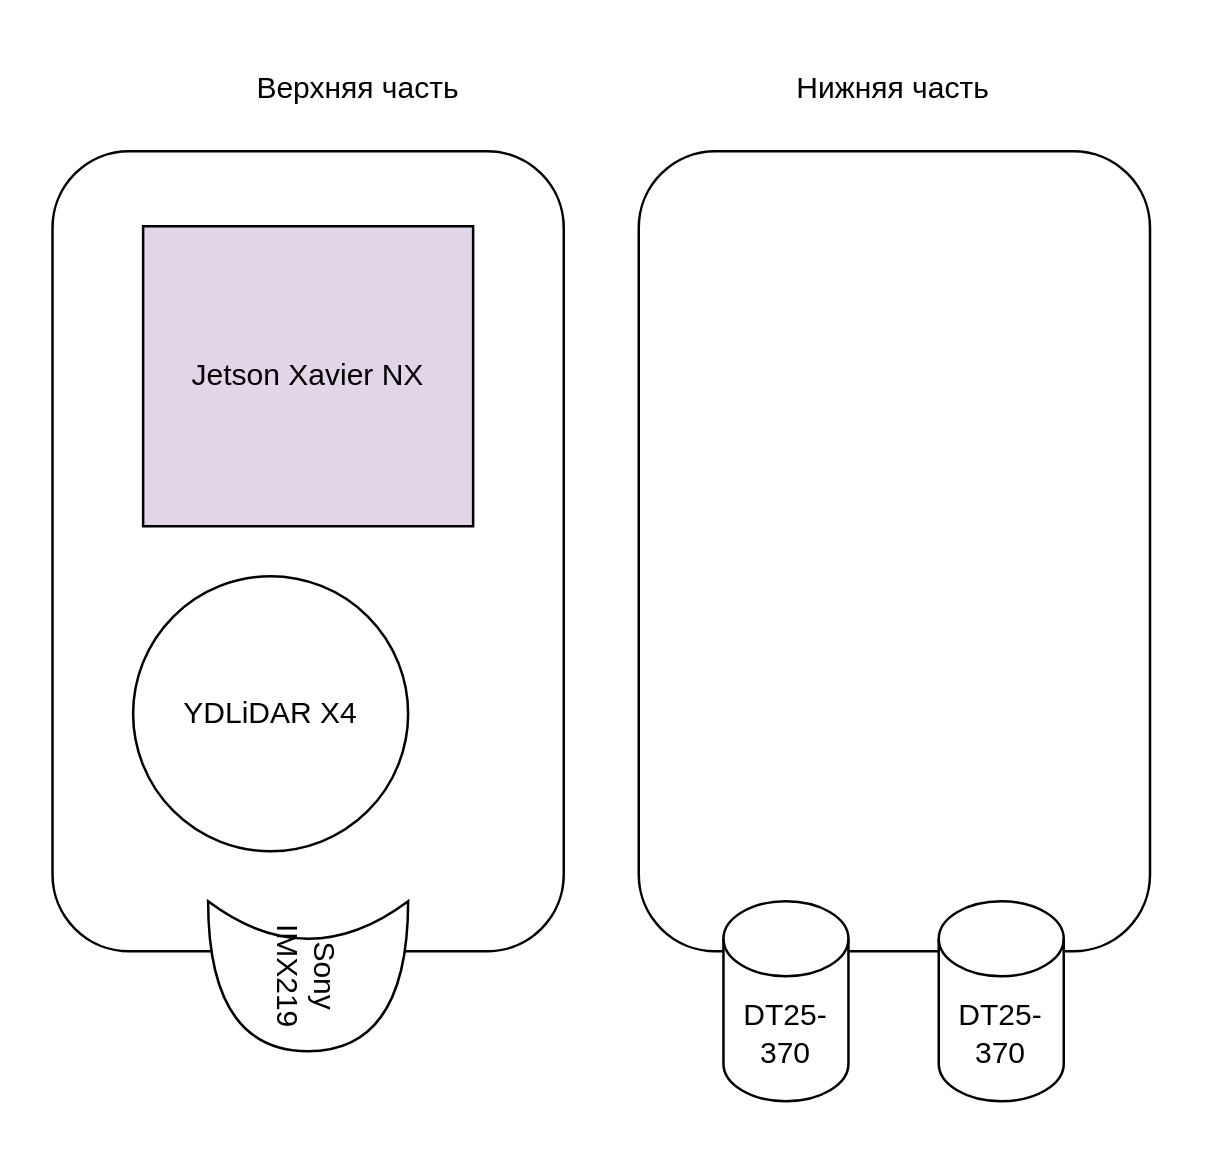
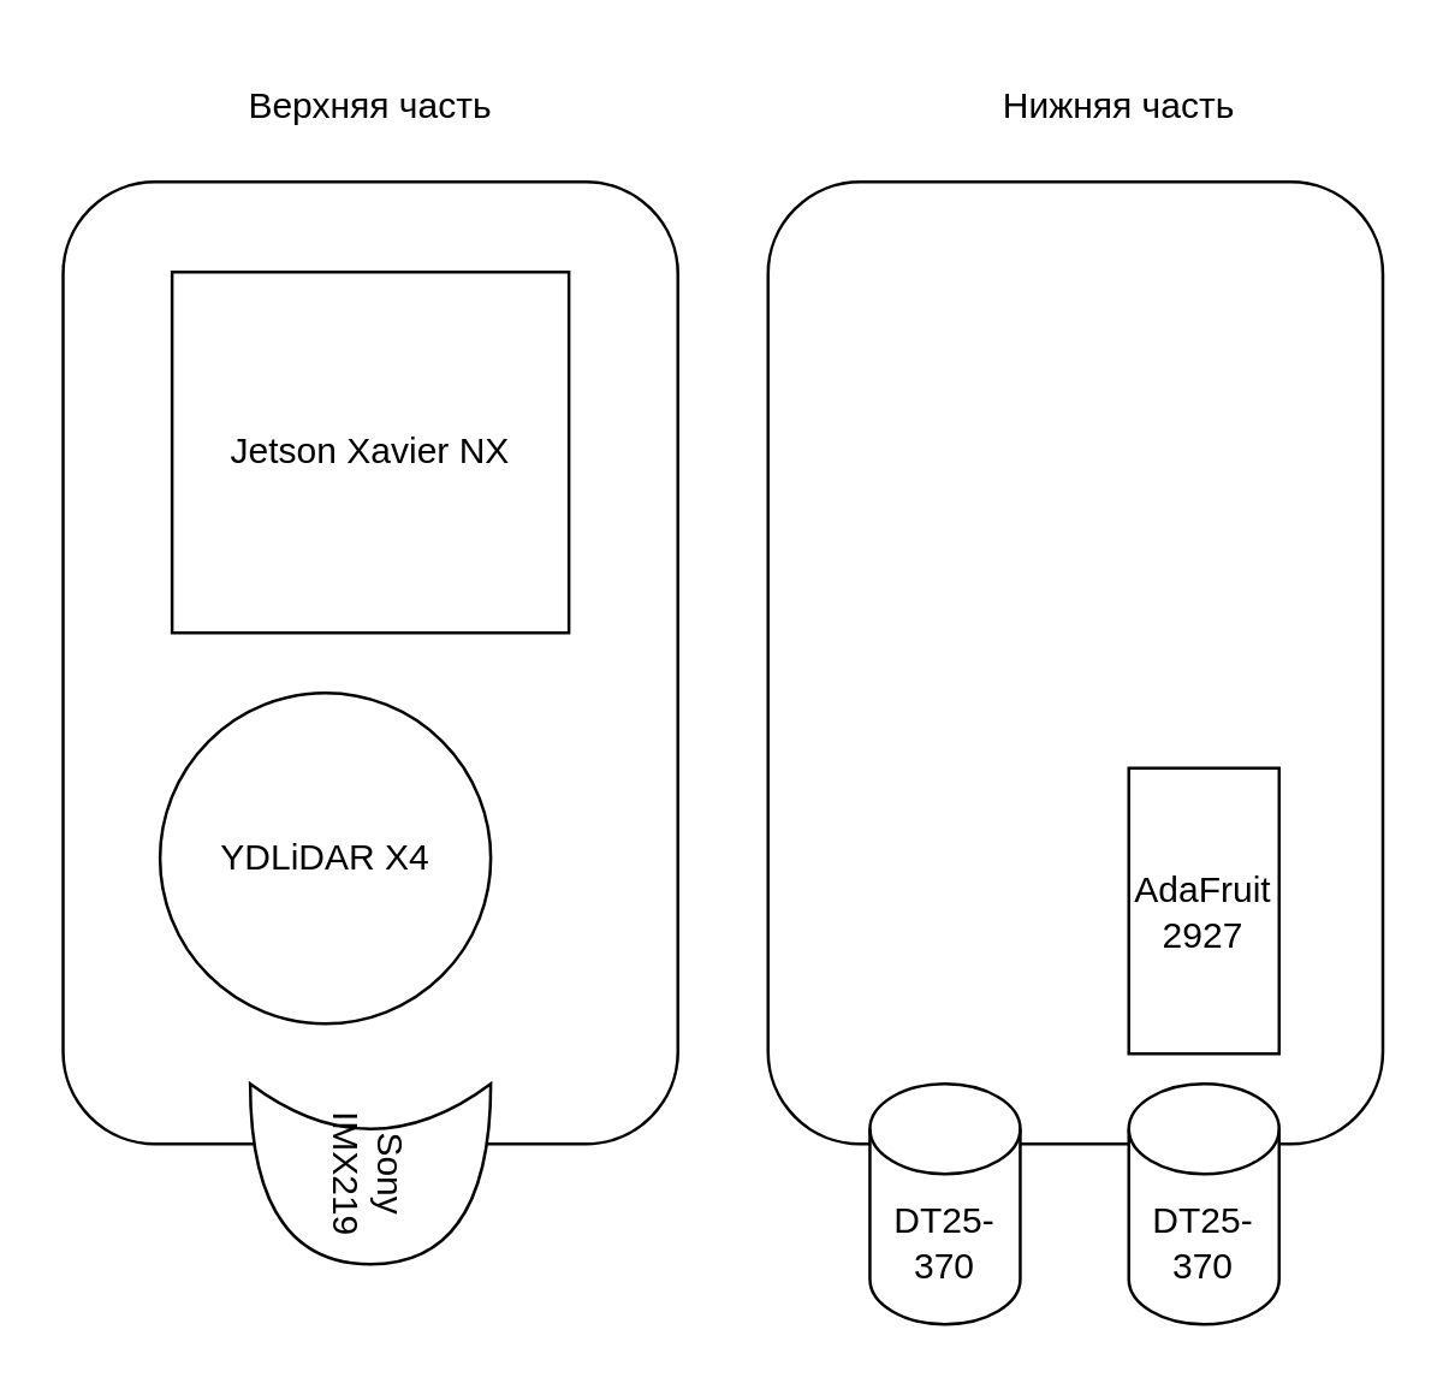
- <mxCell id="7" value="Верхняя часть" style="text;html=1;strokeColor=none;fillColor=none;align=center;verticalAlign=middle;whiteSpace=wrap;rounded=0;" vertex="1" parent="1"><mxGeometry x="42.75" y="20" width="200" height="30" as="geometry" /></mxCell>
+ <mxCell id="7" value="Верхняя часть" style="text;html=1;strokeColor=none;fillColor=none;align=center;verticalAlign=middle;whiteSpace=wrap;rounded=0;" vertex="1" parent="1"><mxGeometry x="22.75" y="20" width="200" height="30" as="geometry" /></mxCell>
- <mxCell id="8" value="Нижняя часть" style="text;html=1;strokeColor=none;fillColor=none;align=center;verticalAlign=middle;whiteSpace=wrap;rounded=0;" vertex="1" parent="1"><mxGeometry x="257.25" y="20" width="200" height="30" as="geometry" /></mxCell>
+ <mxCell id="8" value="Нижняя часть" style="text;html=1;strokeColor=none;fillColor=none;align=center;verticalAlign=middle;whiteSpace=wrap;rounded=0;" vertex="1" parent="1"><mxGeometry x="272.25" y="20" width="200" height="30" as="geometry" /></mxCell>
- <mxCell id="3" value="Jetson Xavier NX" style="rounded=0;whiteSpace=wrap;html=1;fillColor=#e1d5e7;" vertex="1" parent="1"><mxGeometry x="56.75" y="90" width="132" height="120" as="geometry" /></mxCell>
+ <mxCell id="3" value="Jetson Xavier NX" style="rounded=0;whiteSpace=wrap;html=1;" vertex="1" parent="1"><mxGeometry x="56.75" y="90" width="132" height="120" as="geometry" /></mxCell>
+ <mxCell id="9" value="AdaFruit&lt;br&gt;2927" style="rounded=0;whiteSpace=wrap;html=1;" vertex="1" parent="1"><mxGeometry x="375" y="255" width="50" height="95" as="geometry" /></mxCell>
